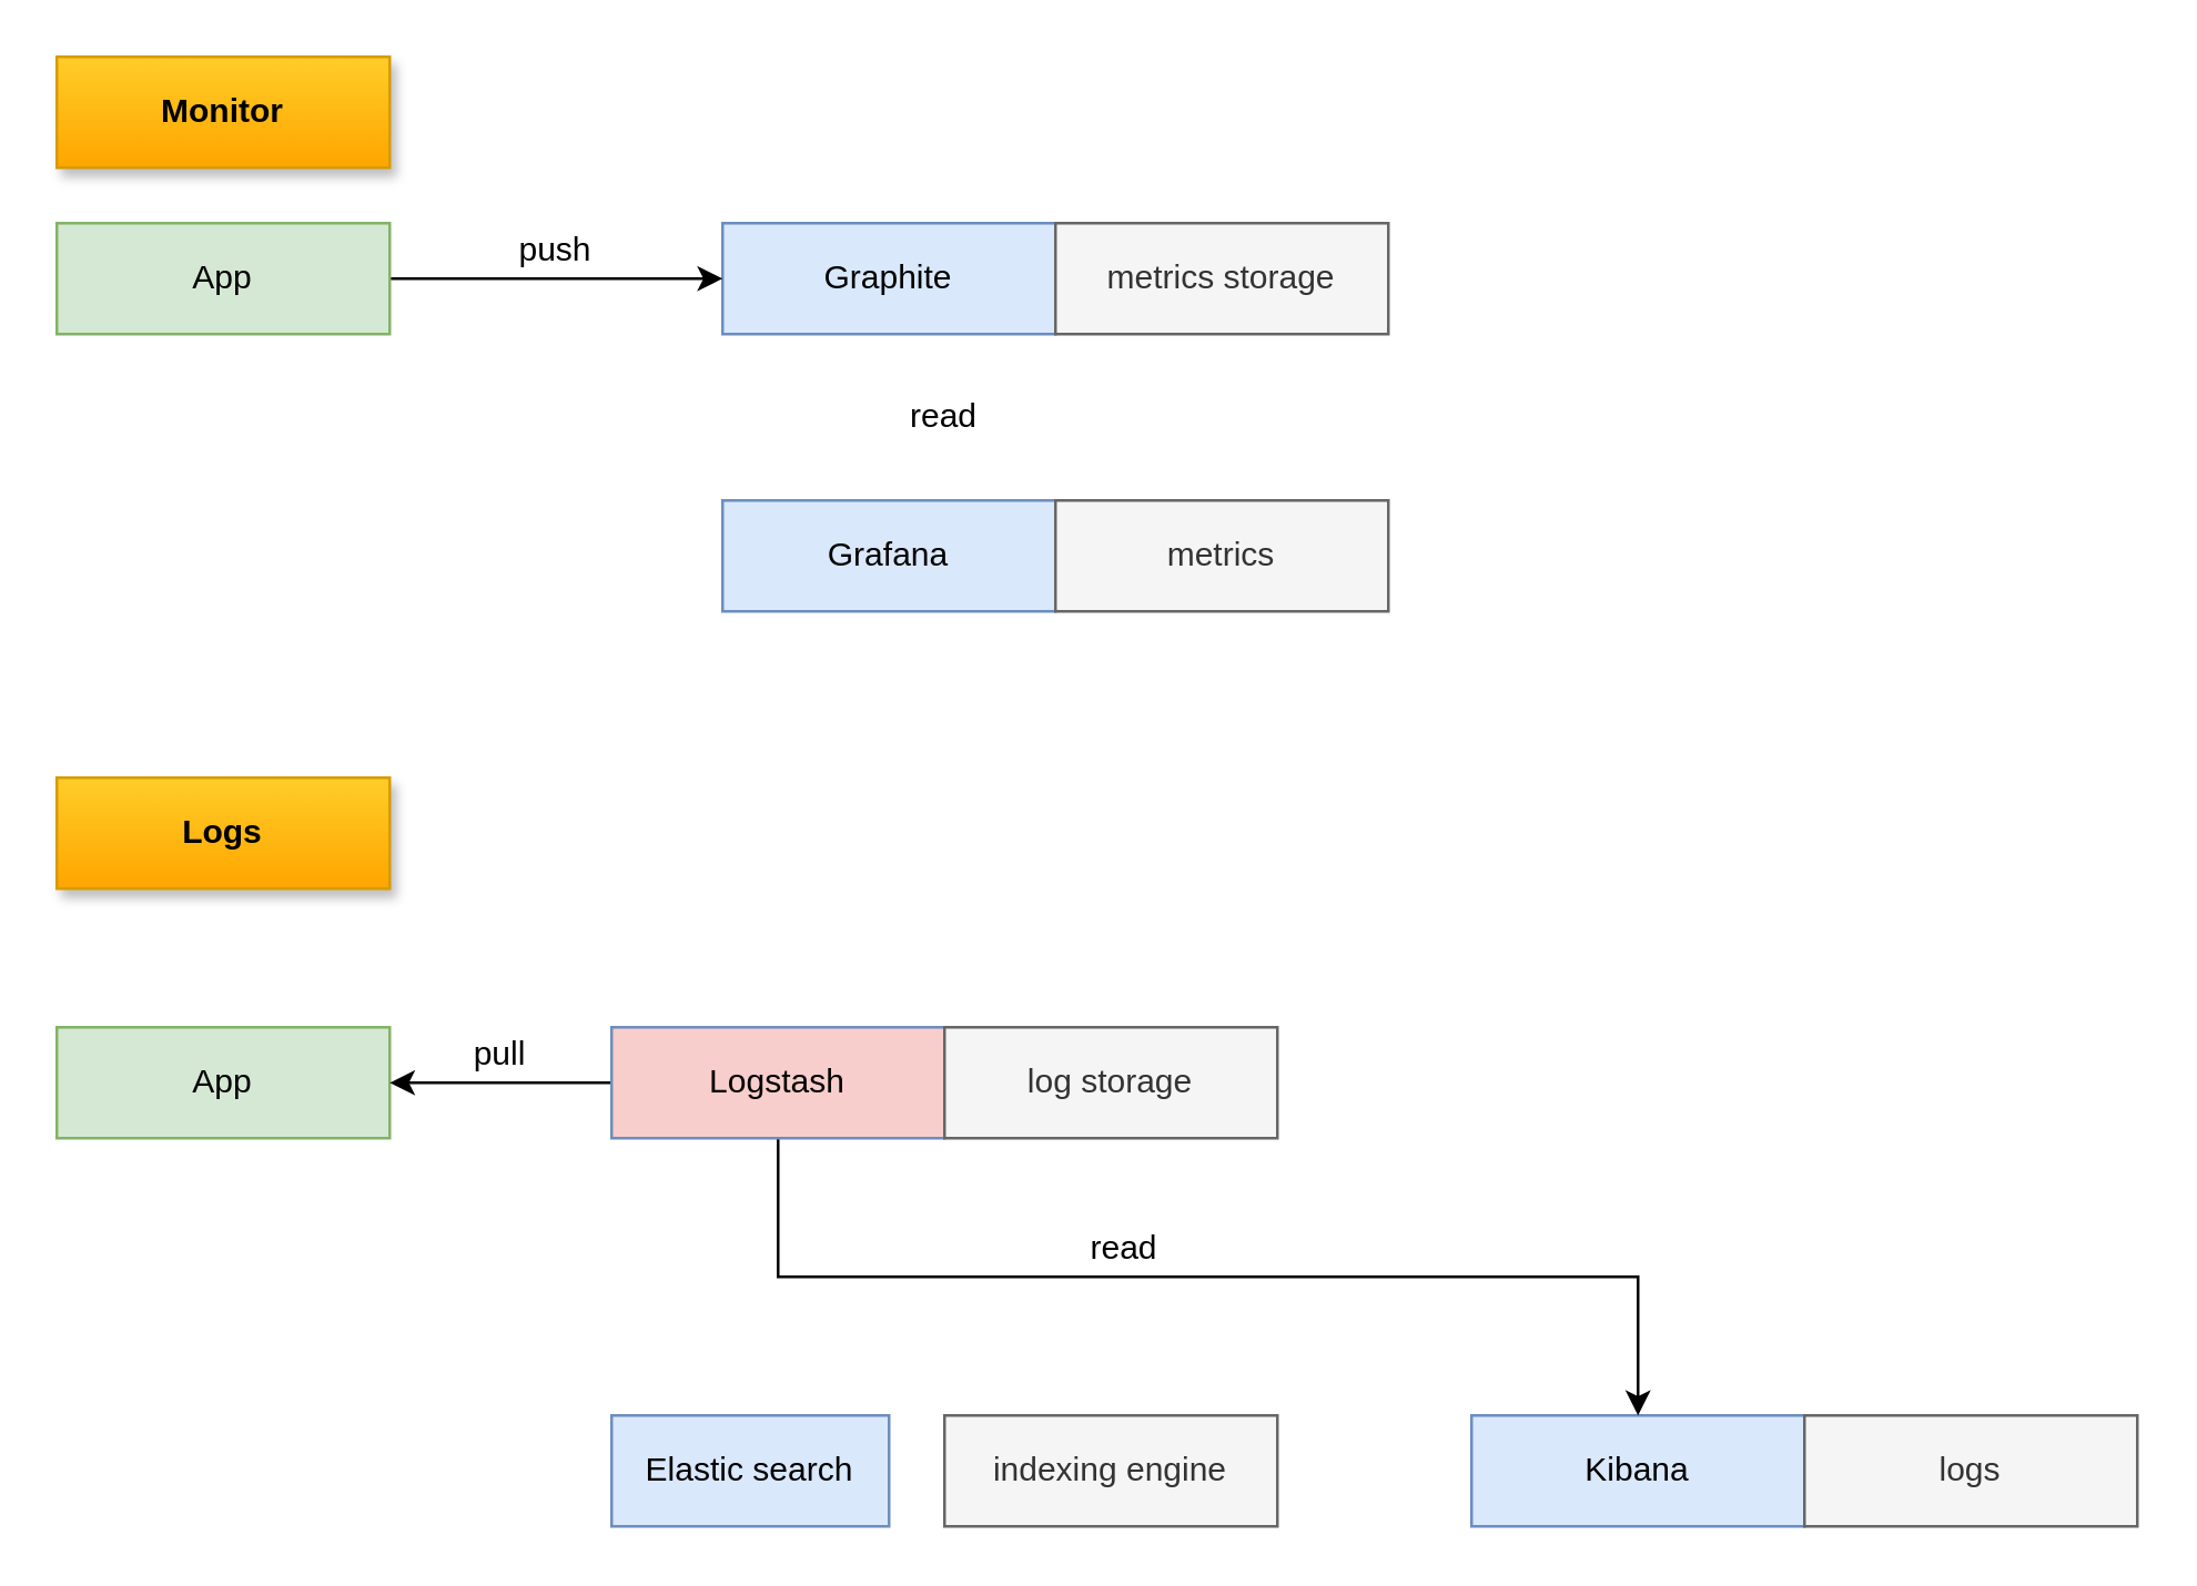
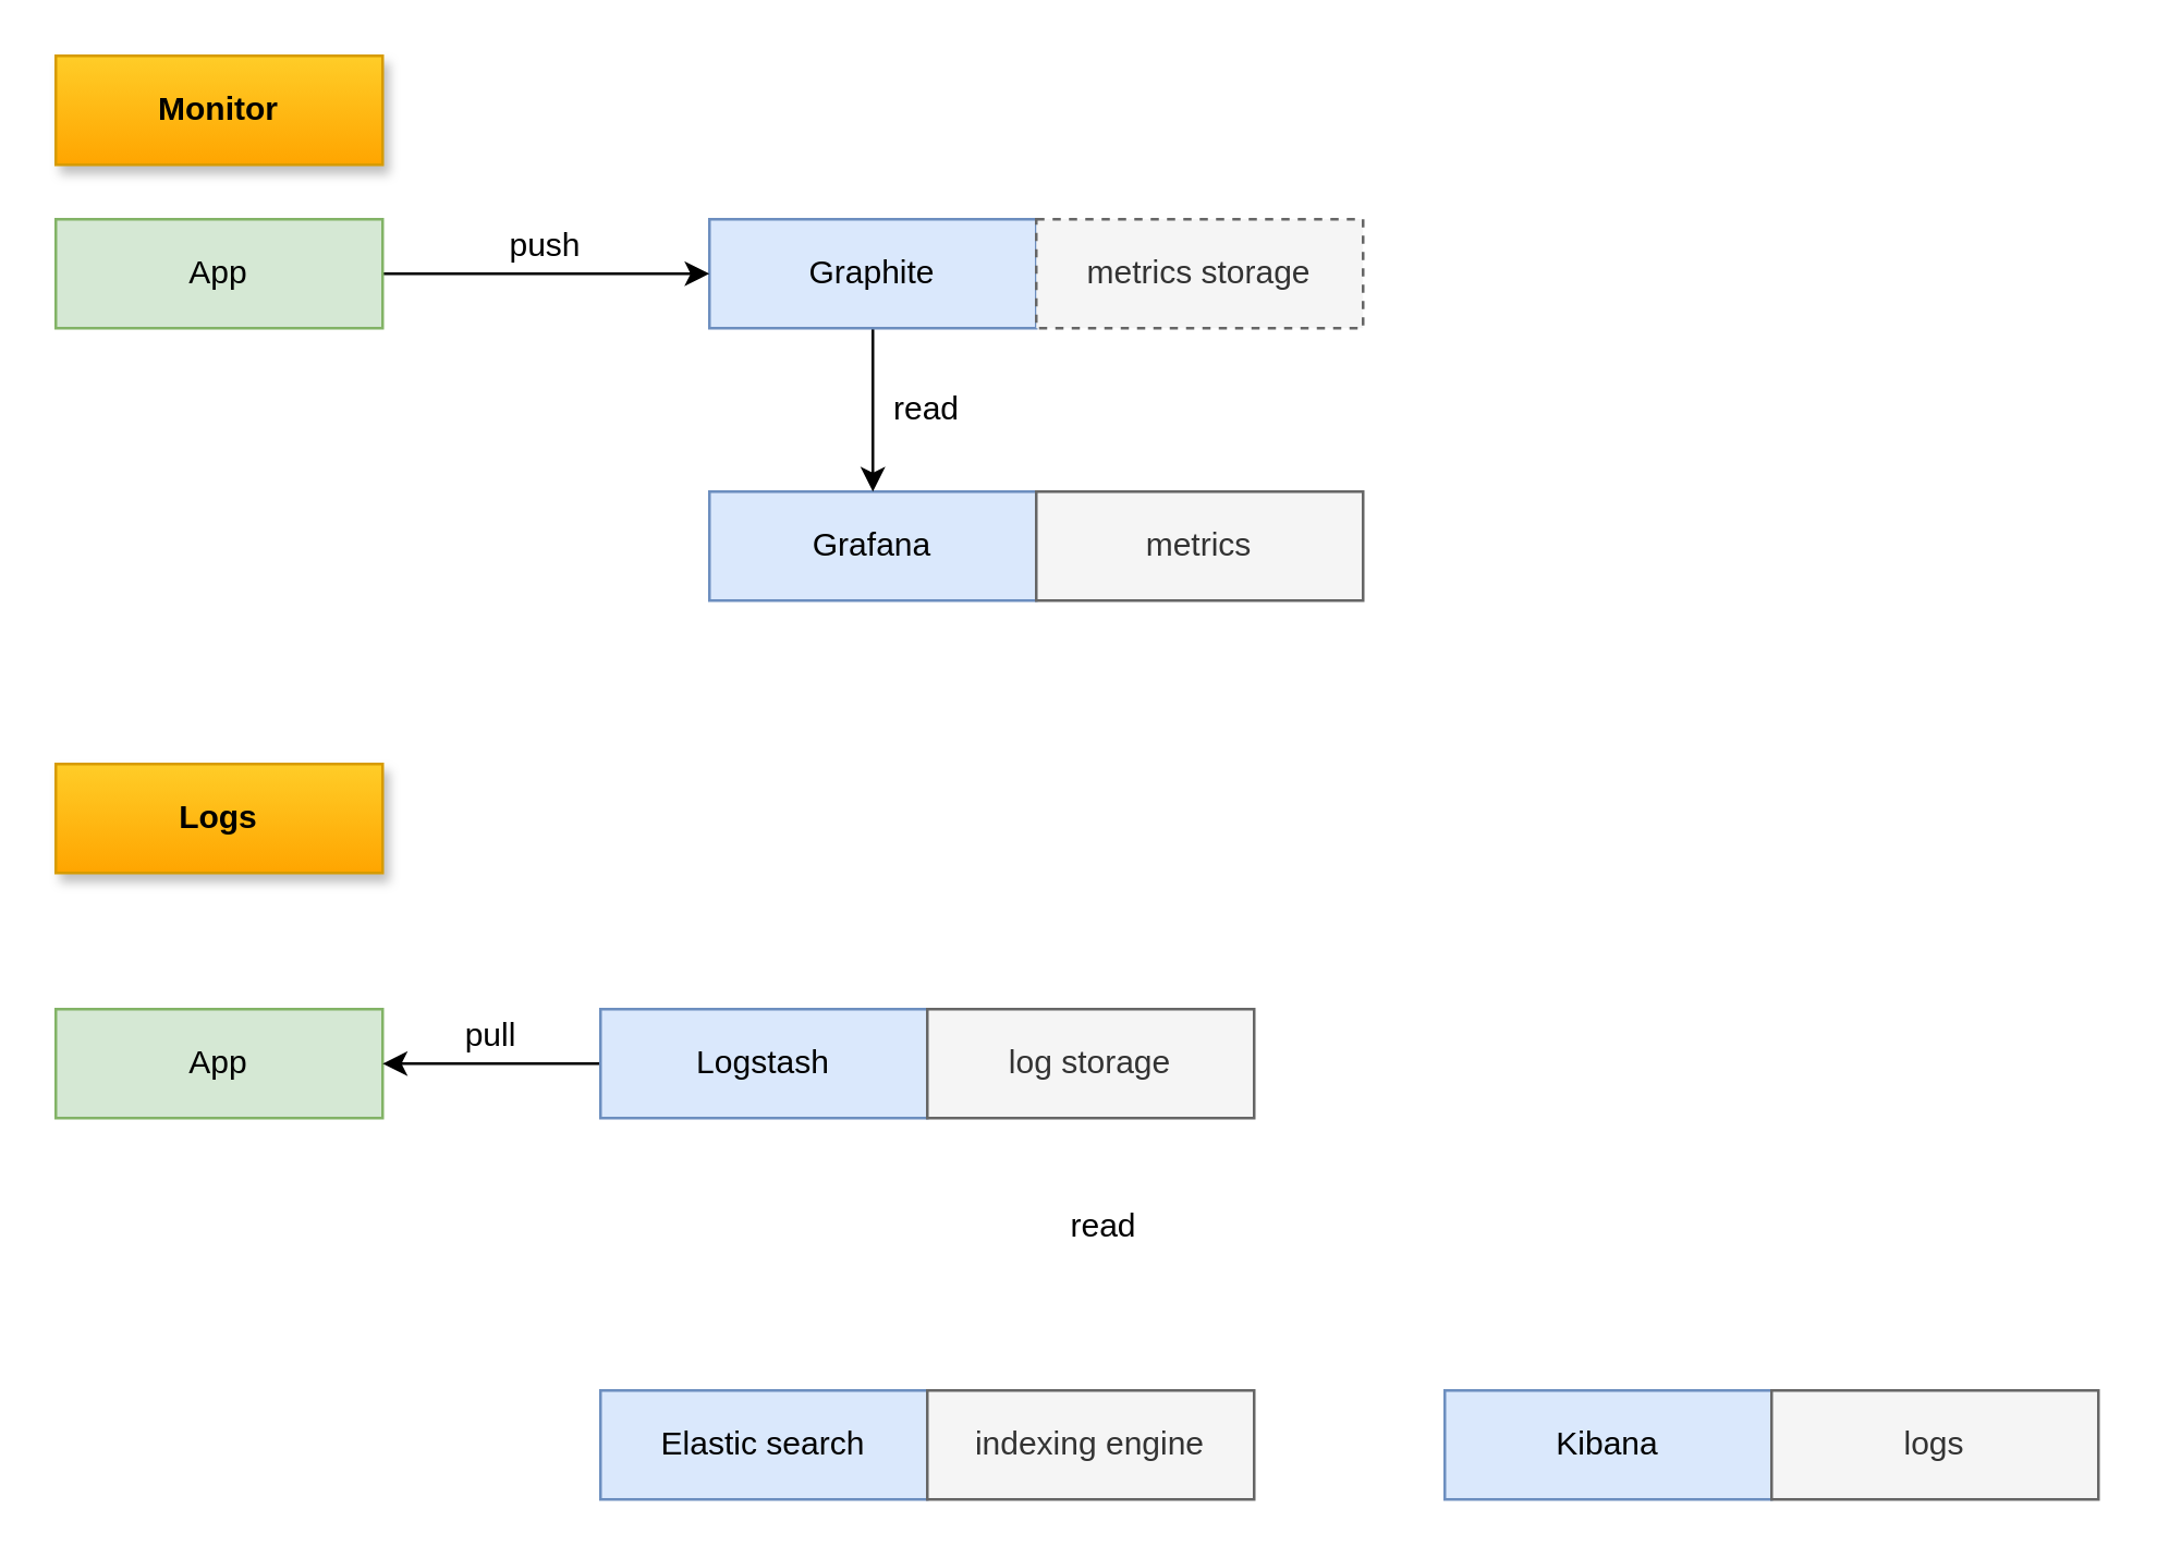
- <mxCell id="13" value="metrics storage" style="rounded=0;whiteSpace=wrap;html=1;fillColor=#f5f5f5;strokeColor=#666666;fontColor=#333333;" parent="1" vertex="1"><mxGeometry x="380" y="80" width="120" height="40" as="geometry" /></mxCell>
+ <mxCell id="13" value="metrics storage" style="rounded=0;whiteSpace=wrap;html=1;fillColor=#f5f5f5;strokeColor=#666666;fontColor=#333333;dashed=1;" parent="1" vertex="1"><mxGeometry x="380" y="80" width="120" height="40" as="geometry" /></mxCell>
+ <mxCell id="8" style="edgeStyle=orthogonalEdgeStyle;rounded=0;orthogonalLoop=1;jettySize=auto;html=1;entryX=0.5;entryY=0;entryDx=0;entryDy=0;" parent="1" source="9" target="3" edge="1"><mxGeometry relative="1" as="geometry" /></mxCell>
- <mxCell id="18" value="Logstash" style="rounded=0;whiteSpace=wrap;html=1;fillColor=#f8cecc;strokeColor=#6c8ebf;fontStyle=0;" parent="1" vertex="1"><mxGeometry x="220" y="370" width="120" height="40" as="geometry" /></mxCell>
+ <mxCell id="18" value="Logstash" style="rounded=0;whiteSpace=wrap;html=1;fillColor=#dae8fc;strokeColor=#6c8ebf;fontStyle=0" parent="1" vertex="1"><mxGeometry x="220" y="370" width="120" height="40" as="geometry" /></mxCell>
- <mxCell id="16" style="edgeStyle=orthogonalEdgeStyle;rounded=0;orthogonalLoop=1;jettySize=auto;html=1;exitX=0.5;exitY=1;exitDx=0;exitDy=0;" parent="1" source="18" target="6" edge="1"><mxGeometry relative="1" as="geometry" /></mxCell>
- <mxCell id="21" value="Elastic search" style="rounded=0;whiteSpace=wrap;html=1;fillColor=#dae8fc;strokeColor=#6c8ebf;fontStyle=0" parent="1" vertex="1"><mxGeometry x="220" y="510" width="100" height="40" as="geometry" /></mxCell>
+ <mxCell id="21" value="Elastic search" style="rounded=0;whiteSpace=wrap;html=1;fillColor=#dae8fc;strokeColor=#6c8ebf;fontStyle=0" parent="1" vertex="1"><mxGeometry x="220" y="510" width="120" height="40" as="geometry" /></mxCell>
